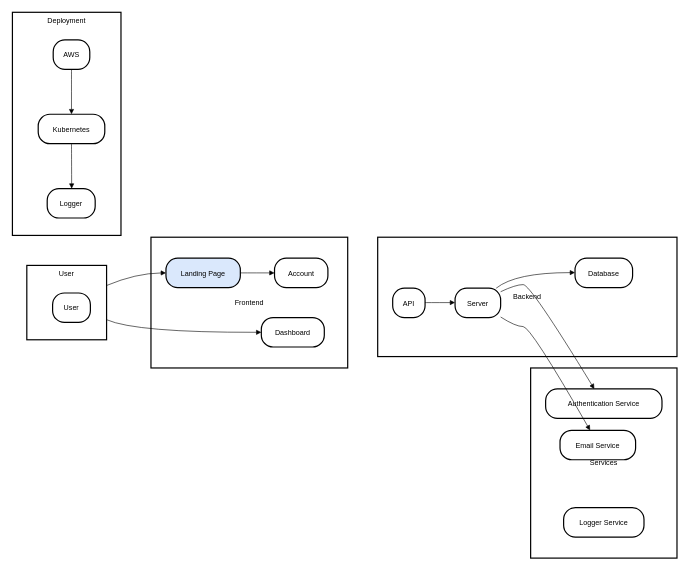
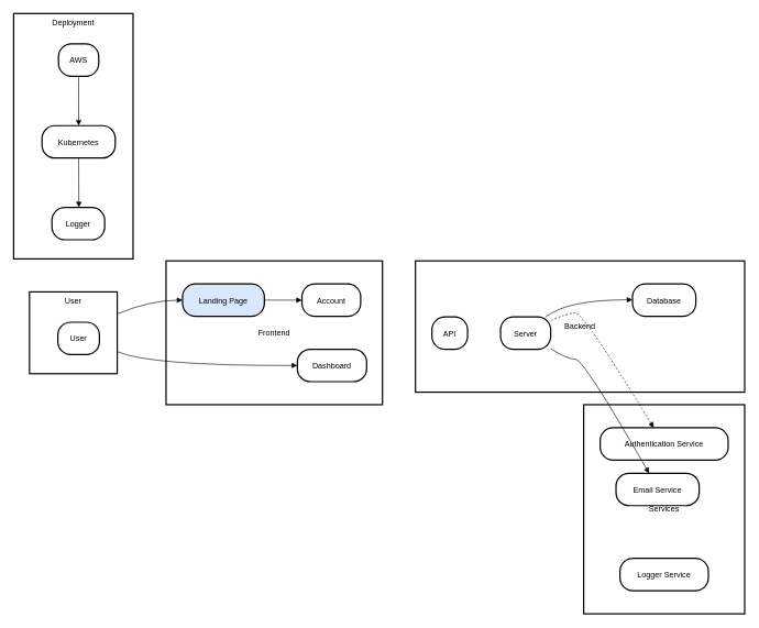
- <mxCell id="23" value="" style="curved=1;startArrow=none;endArrow=block;exitX=1;exitY=0.49;entryX=0;entryY=0.49;" edge="1" parent="1" source="17" target="16"><mxGeometry relative="1" as="geometry"><Array as="points" /></mxGeometry></mxCell>
- <mxCell id="25" value="" style="curved=1;startArrow=none;endArrow=block;exitX=1;exitY=0.12;entryX=0.42;entryY=0.01;" edge="1" parent="1" source="16" target="19"><mxGeometry relative="1" as="geometry"><Array as="points"><mxPoint x="859" y="474" /><mxPoint x="884" y="474" /></Array></mxGeometry></mxCell>
+ <mxCell id="25" value="" style="curved=1;startArrow=none;endArrow=block;exitX=1;exitY=0.12;entryX=0.42;entryY=0.01;dashed=1;" edge="1" parent="1" source="16" target="19"><mxGeometry relative="1" as="geometry"><Array as="points"><mxPoint x="859" y="474" /><mxPoint x="884" y="474" /></Array></mxGeometry></mxCell>
- <mxCell id="15" value="Dashboard" style="rounded=1;arcSize=40;strokeWidth=2" vertex="1" parent="1"><mxGeometry x="435" y="529" width="105" height="49" as="geometry" /></mxCell>
+ <mxCell id="15" value="Dashboard" style="rounded=1;arcSize=40;strokeWidth=2" vertex="1" parent="1"><mxGeometry x="450" y="529" width="105" height="49" as="geometry" /></mxCell>
